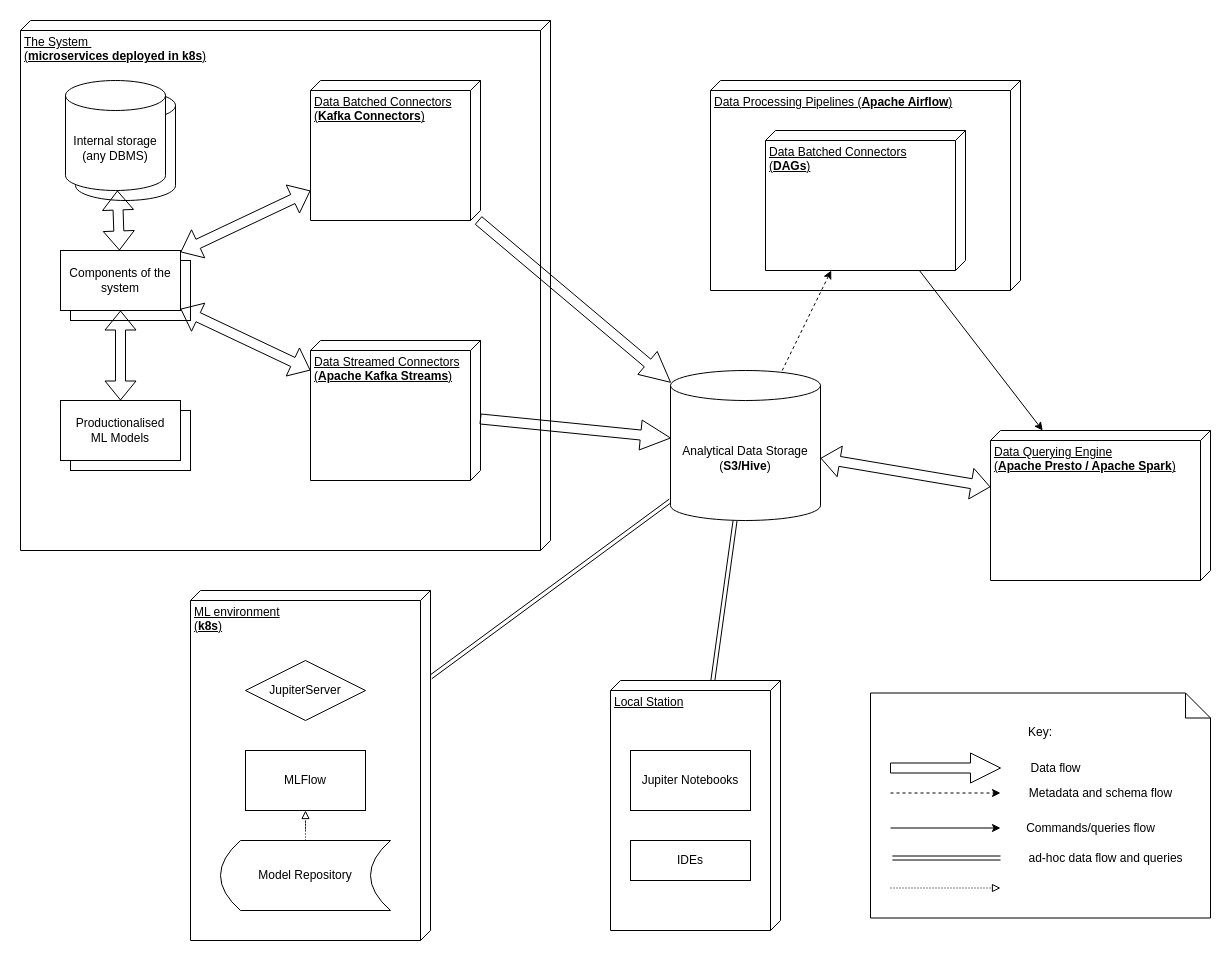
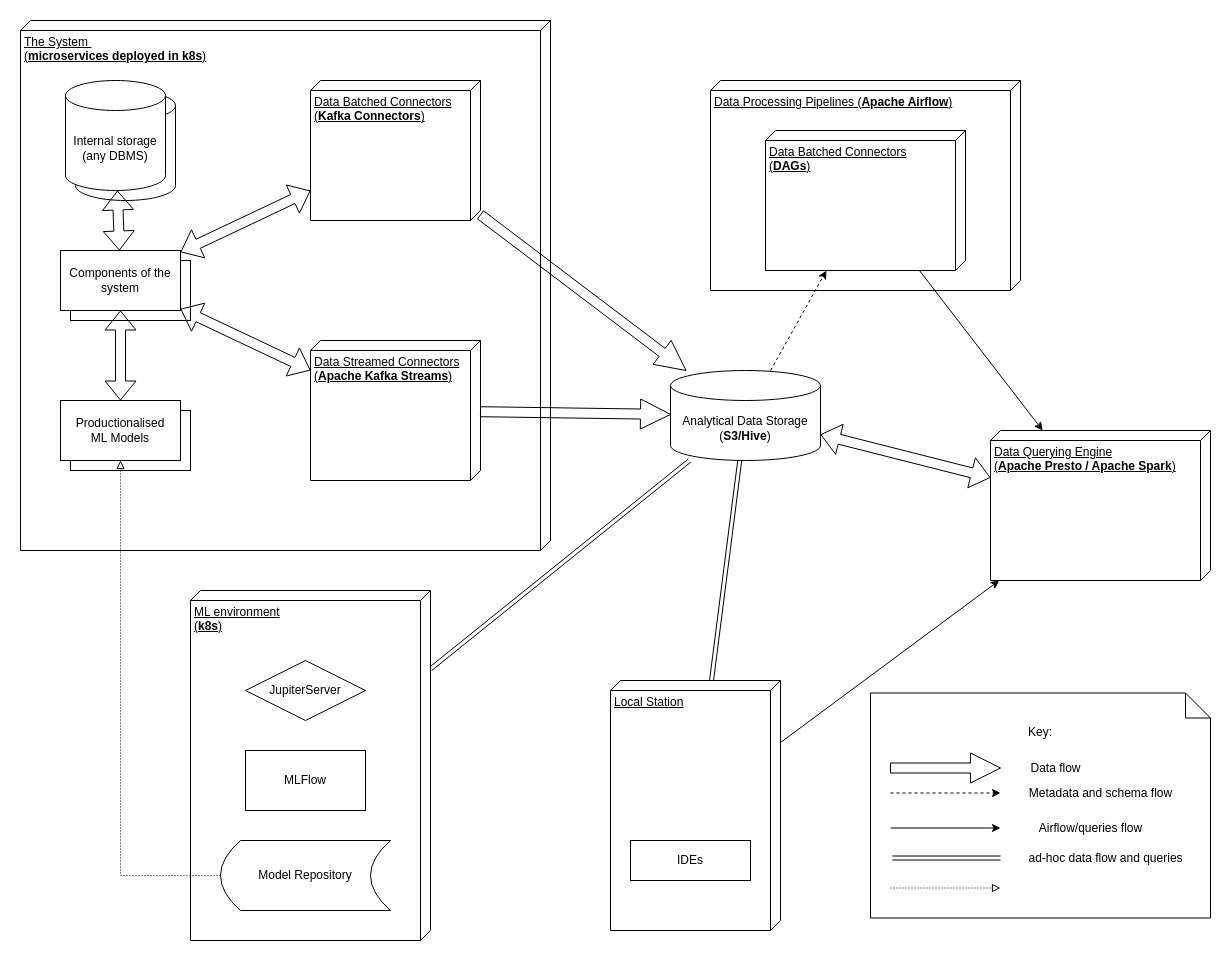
- <mxCell id="28" value="Analytical Data Storage&lt;br&gt;(&lt;b&gt;S3/Hive&lt;/b&gt;)" style="shape=cylinder3;whiteSpace=wrap;html=1;boundedLbl=1;backgroundOutline=1;size=15;" parent="1" vertex="1"><mxGeometry x="670" y="370" width="150" height="150" as="geometry" /></mxCell>
+ <mxCell id="28" value="Analytical Data Storage&lt;br&gt;(&lt;b&gt;S3/Hive&lt;/b&gt;)" style="shape=cylinder3;whiteSpace=wrap;html=1;boundedLbl=1;backgroundOutline=1;size=15;" parent="1" vertex="1"><mxGeometry x="670" y="370" width="150" height="90" as="geometry" /></mxCell>
+ <mxCell id="40" style="edgeStyle=none;rounded=0;orthogonalLoop=1;jettySize=auto;html=1;startArrow=none;startFill=0;" parent="1" source="41" target="31" edge="1"><mxGeometry relative="1" as="geometry" /></mxCell>
- <mxCell id="42" value="Jupiter Notebooks" style="rounded=0;whiteSpace=wrap;html=1;" parent="41" vertex="1"><mxGeometry x="20" y="70" width="120" height="60" as="geometry" /></mxCell>
- <mxCell id="44" style="edgeStyle=orthogonalEdgeStyle;rounded=0;orthogonalLoop=1;jettySize=auto;html=1;startArrow=none;startFill=0;dashed=1;dashPattern=1 2;endArrow=block;endFill=0;" parent="1" source="39" target="37" edge="1"><mxGeometry relative="1" as="geometry" /></mxCell>
+ <mxCell id="44" style="edgeStyle=orthogonalEdgeStyle;rounded=0;orthogonalLoop=1;jettySize=auto;html=1;startArrow=none;startFill=0;dashed=1;dashPattern=1 2;endArrow=block;endFill=0;" parent="1" source="39" target="21" edge="1"><mxGeometry relative="1" as="geometry" /></mxCell>
- <mxCell id="8" value="Commands/queries flow" style="text;html=1;align=center;verticalAlign=middle;resizable=0;points=[];autosize=1;strokeColor=none;fillColor=none;" parent="2" vertex="1"><mxGeometry x="150" y="125" width="140" height="20" as="geometry" /></mxCell>
+ <mxCell id="8" value="Airflow/queries flow" style="text;html=1;align=center;verticalAlign=middle;resizable=0;points=[];autosize=1;strokeColor=none;fillColor=none;" parent="2" vertex="1"><mxGeometry x="150" y="125" width="140" height="20" as="geometry" /></mxCell>
